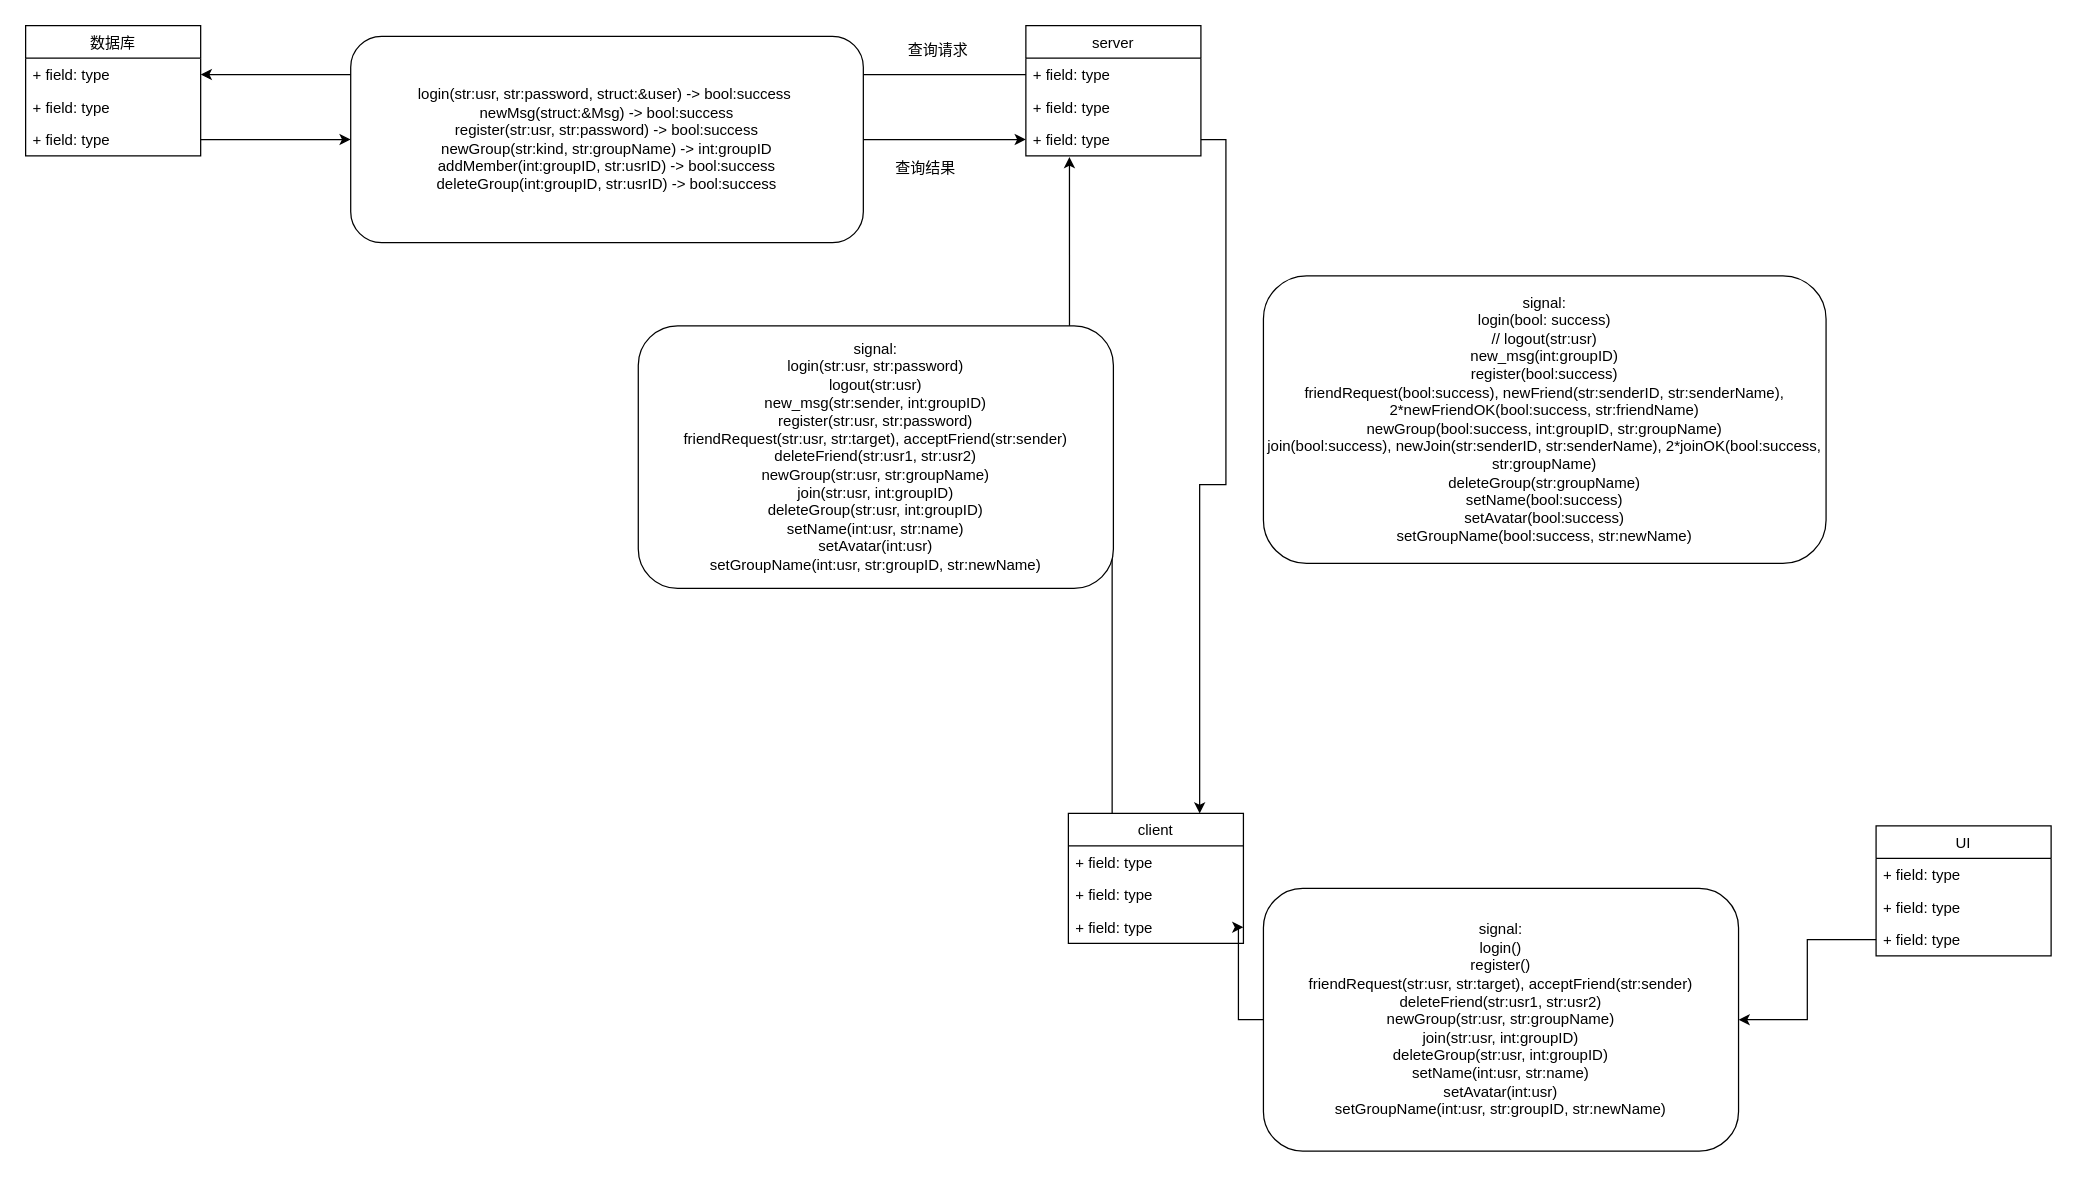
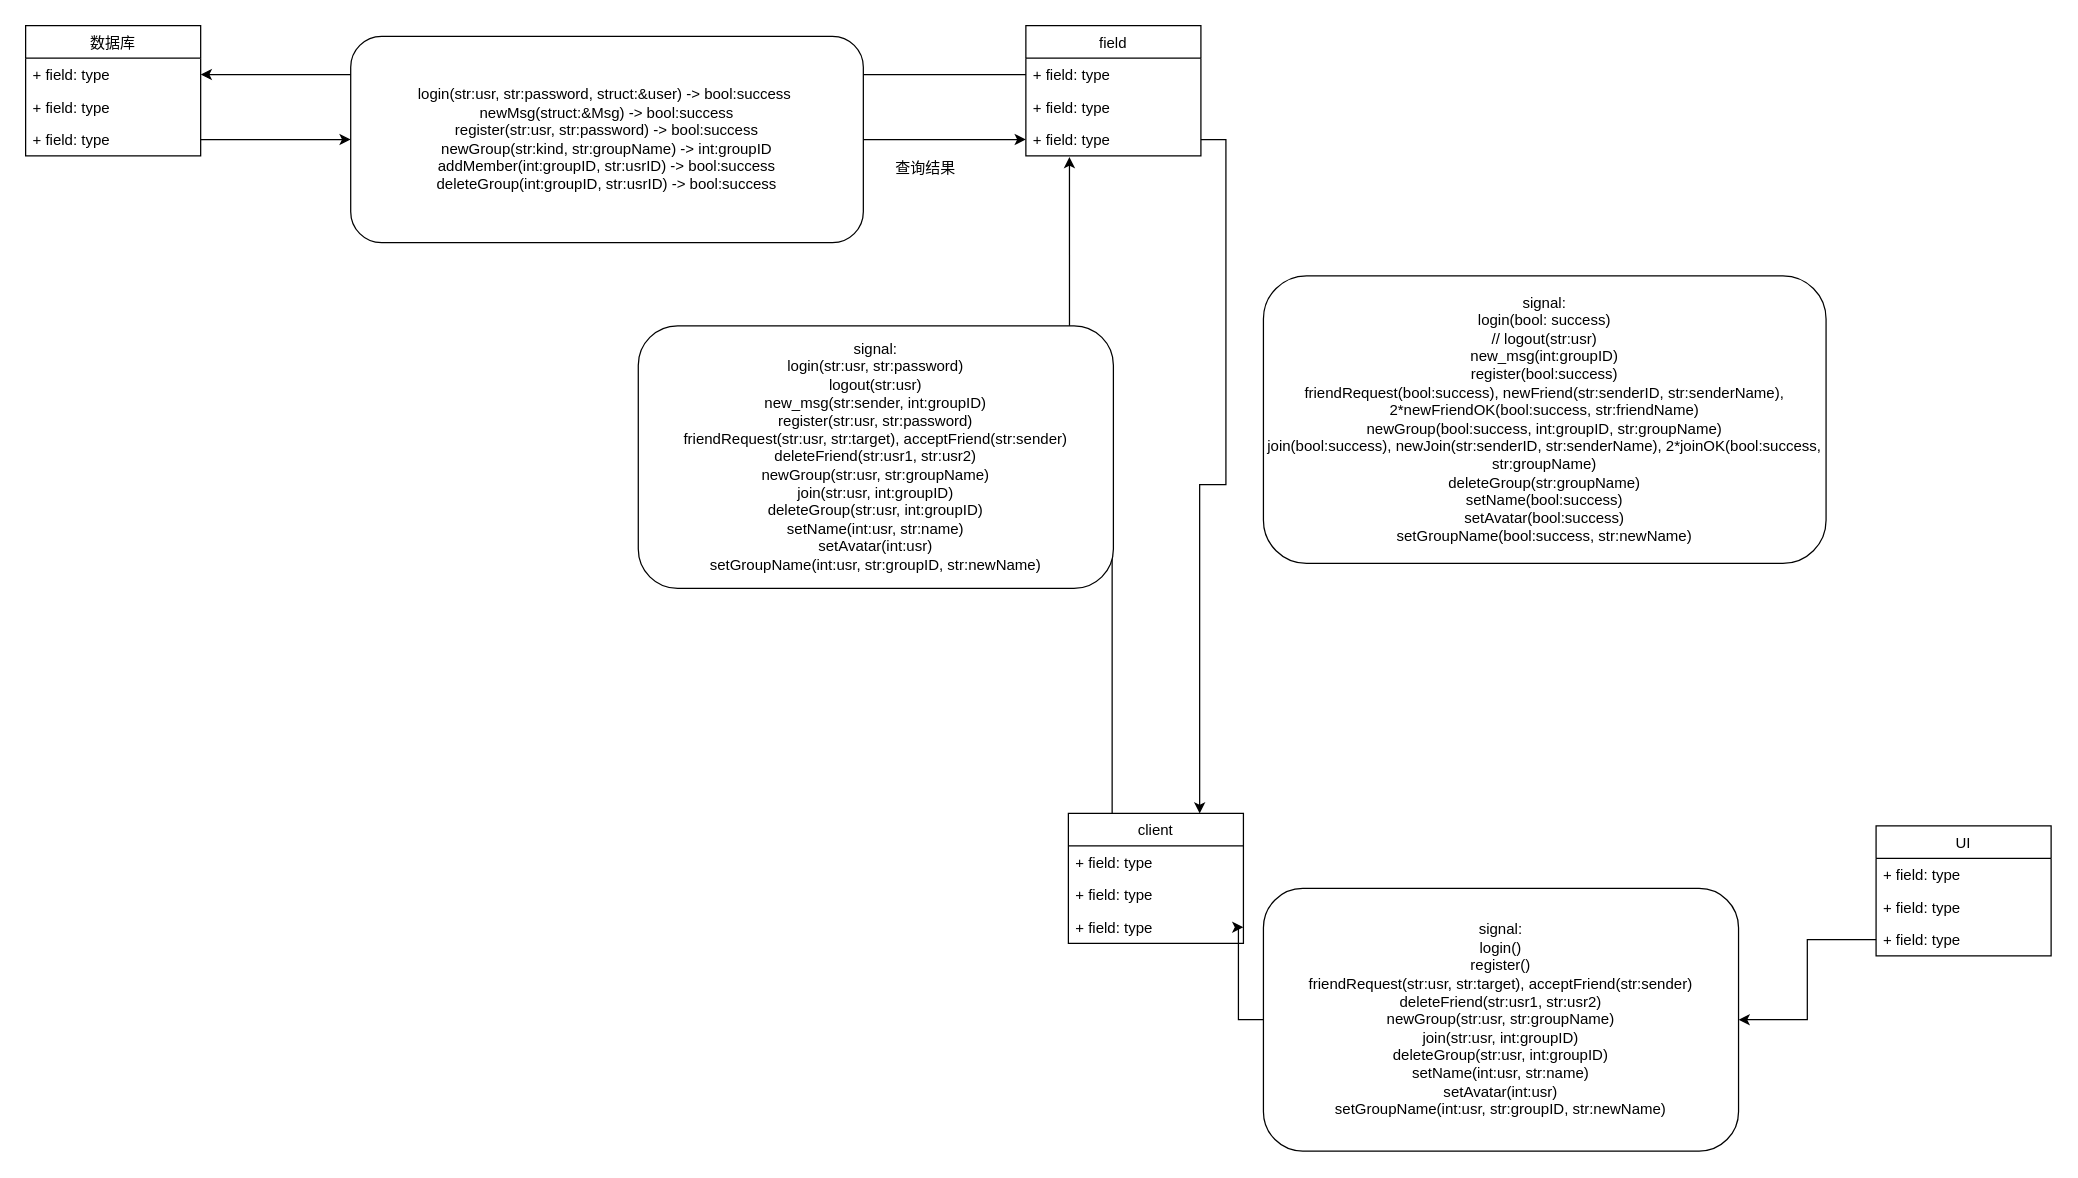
- <mxCell id="6" value="server" style="swimlane;fontStyle=0;childLayout=stackLayout;horizontal=1;startSize=26;fillColor=none;horizontalStack=0;resizeParent=1;resizeParentMax=0;resizeLast=0;collapsible=1;marginBottom=0;" parent="1" vertex="1"><mxGeometry x="820" y="20" width="140" height="104" as="geometry" /></mxCell>
+ <mxCell id="6" value="field" style="swimlane;fontStyle=0;childLayout=stackLayout;horizontal=1;startSize=26;fillColor=none;horizontalStack=0;resizeParent=1;resizeParentMax=0;resizeLast=0;collapsible=1;marginBottom=0;" parent="1" vertex="1"><mxGeometry x="820" y="20" width="140" height="104" as="geometry" /></mxCell>
- <mxCell id="23" value="查询请求" style="text;html=1;strokeColor=none;fillColor=none;align=center;verticalAlign=middle;whiteSpace=wrap;rounded=0;" parent="1" vertex="1"><mxGeometry x="710" y="30" width="80" height="20" as="geometry" /></mxCell>
